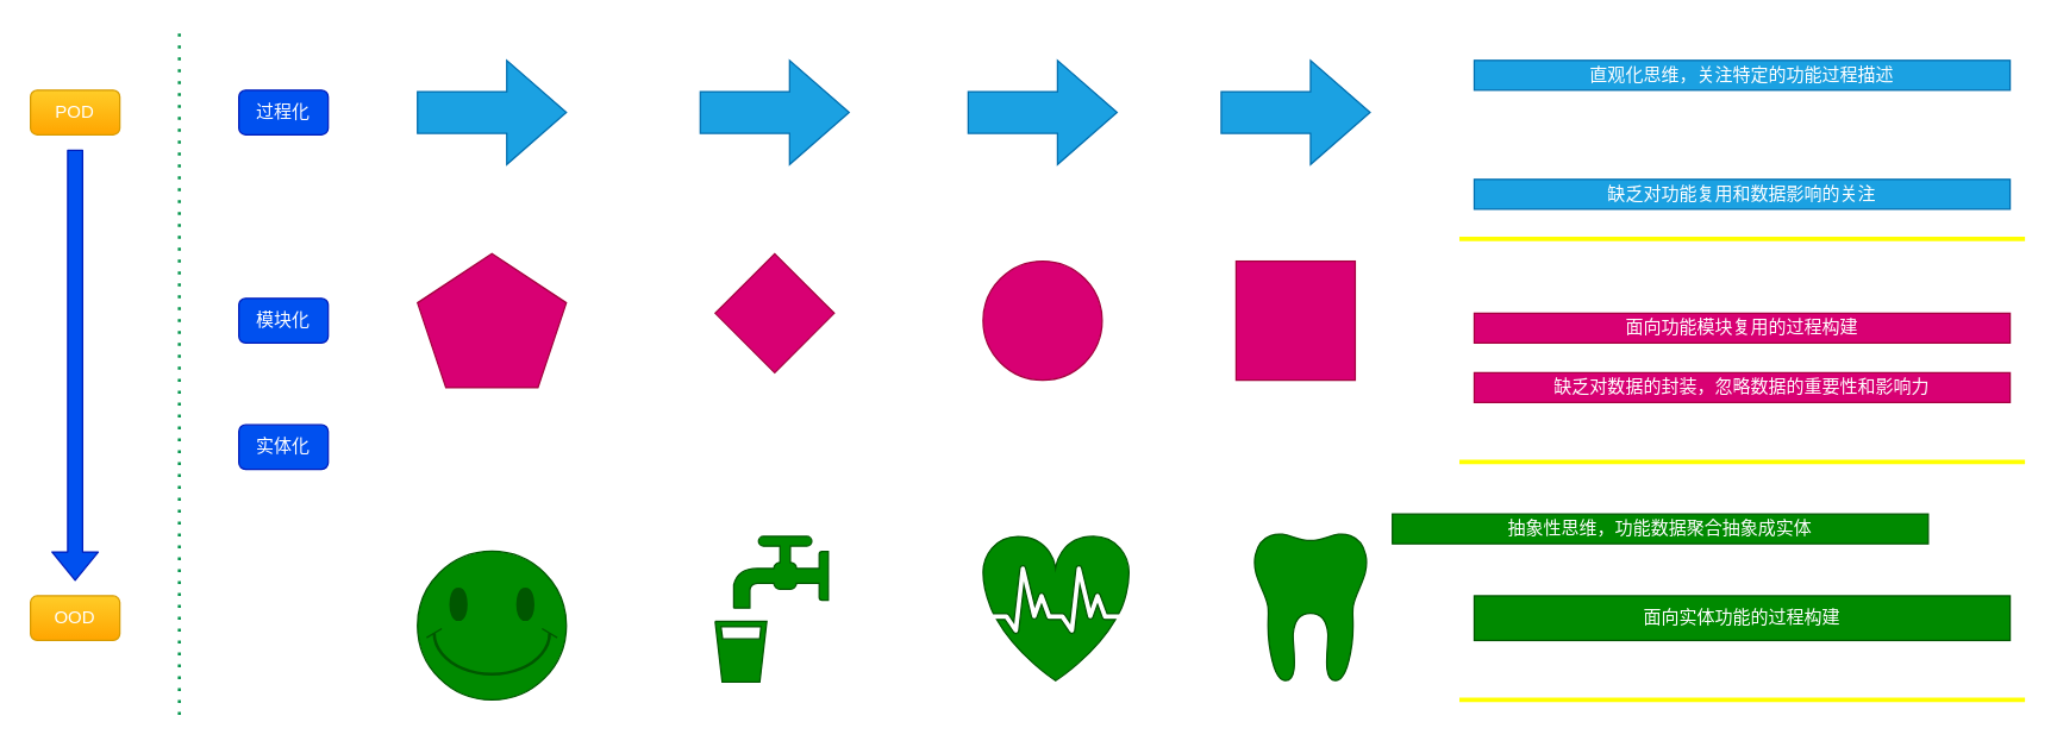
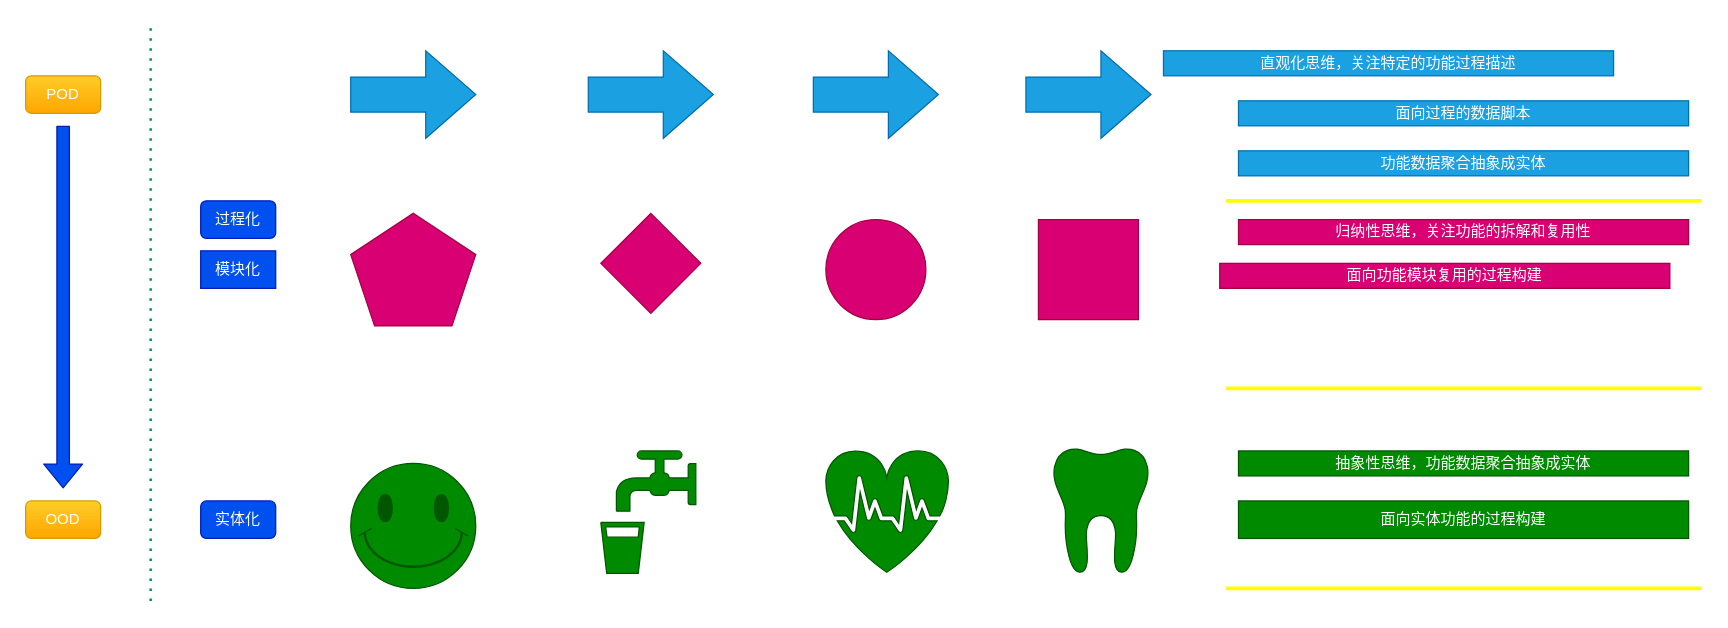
- <mxCell id="17" value="直观化思维，关注特定的功能过程描述" style="text;html=1;strokeColor=#006EAF;fillColor=#1ba1e2;align=center;verticalAlign=middle;whiteSpace=wrap;rounded=0;fontColor=#ffffff;" parent="1" vertex="1"><mxGeometry x="990" y="40" width="360" height="20" as="geometry" /></mxCell>
+ <mxCell id="17" value="直观化思维，关注特定的功能过程描述" style="text;html=1;strokeColor=#006EAF;fillColor=#1ba1e2;align=center;verticalAlign=middle;whiteSpace=wrap;rounded=0;fontColor=#ffffff;" parent="1" vertex="1"><mxGeometry x="930" y="40" width="360" height="20" as="geometry" /></mxCell>
- <mxCell id="2" value="过程化" style="rounded=1;whiteSpace=wrap;html=1;fillColor=#0050ef;strokeColor=#001DBC;fontColor=#ffffff;" parent="1" vertex="1"><mxGeometry x="160" y="60" width="60" height="30" as="geometry" /></mxCell>
+ <mxCell id="2" value="过程化" style="rounded=1;whiteSpace=wrap;html=1;fillColor=#0050ef;strokeColor=#001DBC;fontColor=#ffffff;" parent="1" vertex="1"><mxGeometry x="160" y="160" width="60" height="30" as="geometry" /></mxCell>
+ <mxCell id="18" value="面向过程的数据脚本" style="text;html=1;strokeColor=#006EAF;fillColor=#1ba1e2;align=center;verticalAlign=middle;whiteSpace=wrap;rounded=0;fontColor=#ffffff;" parent="1" vertex="1"><mxGeometry x="990" y="80" width="360" height="20" as="geometry" /></mxCell>
- <mxCell id="19" value="缺乏对功能复用和数据影响的关注" style="text;html=1;strokeColor=#006EAF;fillColor=#1ba1e2;align=center;verticalAlign=middle;whiteSpace=wrap;rounded=0;fontColor=#ffffff;" parent="1" vertex="1"><mxGeometry x="990" y="120" width="360" height="20" as="geometry" /></mxCell>
+ <mxCell id="19" value="功能数据聚合抽象成实体" style="text;html=1;strokeColor=#006EAF;fillColor=#1ba1e2;align=center;verticalAlign=middle;whiteSpace=wrap;rounded=0;fontColor=#ffffff;" parent="1" vertex="1"><mxGeometry x="990" y="120" width="360" height="20" as="geometry" /></mxCell>
+ <mxCell id="20" value="归纳性思维，关注功能的拆解和复用性" style="text;html=1;strokeColor=#A50040;fillColor=#d80073;align=center;verticalAlign=middle;whiteSpace=wrap;rounded=0;fontColor=#ffffff;" parent="1" vertex="1"><mxGeometry x="990" y="175" width="360" height="20" as="geometry" /></mxCell>
- <mxCell id="7" value="模块化" style="rounded=1;whiteSpace=wrap;html=1;fillColor=#0050ef;strokeColor=#001DBC;fontColor=#ffffff;" parent="1" vertex="1"><mxGeometry x="160" y="200" width="60" height="30" as="geometry" /></mxCell>
+ <mxCell id="7" value="模块化" style="whiteSpace=wrap;html=1;fillColor=#0050ef;strokeColor=#001DBC;fontColor=#ffffff;rounded=0;" parent="1" vertex="1"><mxGeometry x="160" y="200" width="60" height="30" as="geometry" /></mxCell>
- <mxCell id="21" value="面向功能模块复用的过程构建" style="text;html=1;strokeColor=#A50040;fillColor=#d80073;align=center;verticalAlign=middle;whiteSpace=wrap;rounded=0;fontColor=#ffffff;" parent="1" vertex="1"><mxGeometry x="990" y="210" width="360" height="20" as="geometry" /></mxCell>
+ <mxCell id="21" value="面向功能模块复用的过程构建" style="text;html=1;strokeColor=#A50040;fillColor=#d80073;align=center;verticalAlign=middle;whiteSpace=wrap;rounded=0;fontColor=#ffffff;" parent="1" vertex="1"><mxGeometry x="975" y="210" width="360" height="20" as="geometry" /></mxCell>
- <mxCell id="22" value="缺乏对数据的封装，忽略数据的重要性和影响力" style="text;html=1;strokeColor=#A50040;fillColor=#d80073;align=center;verticalAlign=middle;whiteSpace=wrap;rounded=0;fontColor=#ffffff;" parent="1" vertex="1"><mxGeometry x="990" y="250" width="360" height="20" as="geometry" /></mxCell>
- <mxCell id="12" value="实体化" style="rounded=1;whiteSpace=wrap;html=1;fillColor=#0050ef;strokeColor=#001DBC;fontColor=#ffffff;" parent="1" vertex="1"><mxGeometry x="160" y="285" width="60" height="30" as="geometry" /></mxCell>
+ <mxCell id="12" value="实体化" style="rounded=1;whiteSpace=wrap;html=1;fillColor=#0050ef;strokeColor=#001DBC;fontColor=#ffffff;" parent="1" vertex="1"><mxGeometry x="160" y="400" width="60" height="30" as="geometry" /></mxCell>
- <mxCell id="23" value="抽象性思维，功能数据聚合抽象成实体" style="text;html=1;strokeColor=#005700;fillColor=#008a00;align=center;verticalAlign=middle;whiteSpace=wrap;rounded=0;fontColor=#ffffff;" parent="1" vertex="1"><mxGeometry x="935" y="345" width="360" height="20" as="geometry" /></mxCell>
+ <mxCell id="23" value="抽象性思维，功能数据聚合抽象成实体" style="text;html=1;strokeColor=#005700;fillColor=#008a00;align=center;verticalAlign=middle;whiteSpace=wrap;rounded=0;fontColor=#ffffff;" parent="1" vertex="1"><mxGeometry x="990" y="360" width="360" height="20" as="geometry" /></mxCell>
